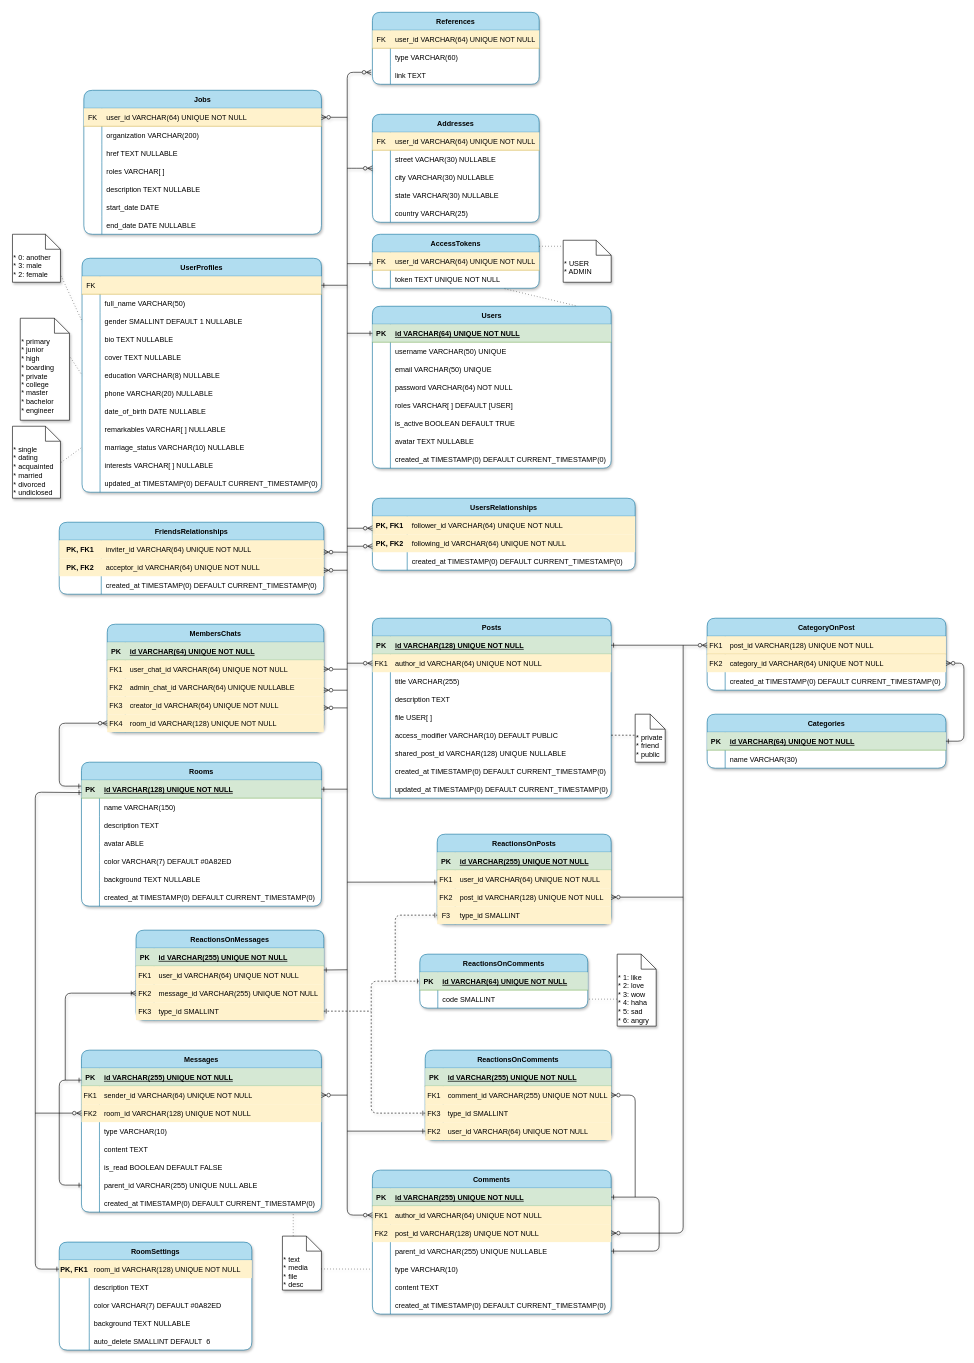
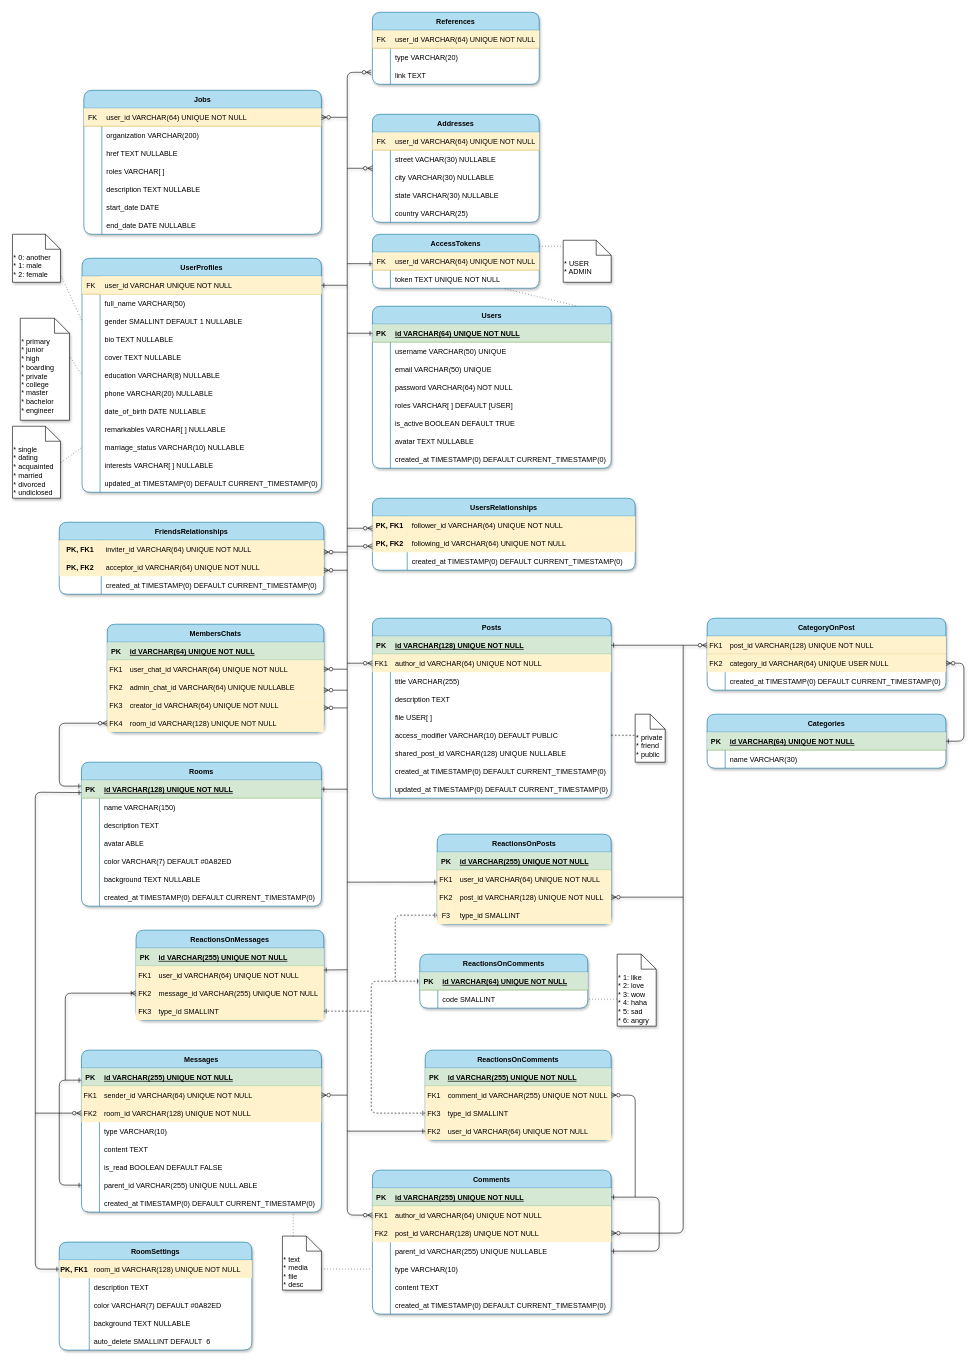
- <mxCell id="340" value="type VARCHAR(60)" style="shape=partialRectangle;overflow=hidden;connectable=0;fillColor=none;top=0;left=0;bottom=0;right=0;align=left;spacingLeft=6;" parent="338" vertex="1"><mxGeometry x="30" width="248" height="30" as="geometry"><mxRectangle width="248" height="30" as="alternateBounds" /></mxGeometry></mxCell>
+ <mxCell id="340" value="type VARCHAR(20)" style="shape=partialRectangle;overflow=hidden;connectable=0;fillColor=none;top=0;left=0;bottom=0;right=0;align=left;spacingLeft=6;" parent="338" vertex="1"><mxGeometry x="30" width="248" height="30" as="geometry"><mxRectangle width="248" height="30" as="alternateBounds" /></mxGeometry></mxCell>
- <mxCell id="89" value="&lt;div style=&quot;&quot;&gt;&lt;span style=&quot;background-color: initial;&quot;&gt;* 0: another&lt;/span&gt;&lt;/div&gt;&lt;div style=&quot;&quot;&gt;&lt;span style=&quot;background-color: initial;&quot;&gt;* 3: male&lt;/span&gt;&lt;/div&gt;&lt;div style=&quot;&quot;&gt;&lt;span style=&quot;background-color: initial;&quot;&gt;* 2: female&lt;/span&gt;&lt;/div&gt;" style="shape=note2;boundedLbl=1;whiteSpace=wrap;html=1;size=25;verticalAlign=top;align=left;rounded=1;shadow=1;sketch=0;fillColor=default;gradientColor=none;" parent="1" vertex="1"><mxGeometry x="20" y="390" width="80" height="80" as="geometry" /></mxCell>
+ <mxCell id="89" value="&lt;div style=&quot;&quot;&gt;&lt;span style=&quot;background-color: initial;&quot;&gt;* 0: another&lt;/span&gt;&lt;/div&gt;&lt;div style=&quot;&quot;&gt;&lt;span style=&quot;background-color: initial;&quot;&gt;* 1: male&lt;/span&gt;&lt;/div&gt;&lt;div style=&quot;&quot;&gt;&lt;span style=&quot;background-color: initial;&quot;&gt;* 2: female&lt;/span&gt;&lt;/div&gt;" style="shape=note2;boundedLbl=1;whiteSpace=wrap;html=1;size=25;verticalAlign=top;align=left;rounded=1;shadow=1;sketch=0;fillColor=default;gradientColor=none;" parent="1" vertex="1"><mxGeometry x="20" y="390" width="80" height="80" as="geometry" /></mxCell>
+ <mxCell id="30" value="user_id VARCHAR UNIQUE NOT NULL " style="shape=partialRectangle;overflow=hidden;connectable=0;fillColor=#fff2cc;top=0;left=0;bottom=0;right=0;align=left;spacingLeft=6;fontStyle=0;strokeColor=#d6b656;" parent="28" vertex="1"><mxGeometry x="30" width="369" height="30" as="geometry"><mxRectangle width="369" height="30" as="alternateBounds" /></mxGeometry></mxCell>
- <mxCell id="196" value="category_id VARCHAR(64) UNIQUE NOT NULL" style="shape=partialRectangle;overflow=hidden;connectable=0;fillColor=none;top=0;left=0;bottom=0;right=0;align=left;spacingLeft=6;" parent="194" vertex="1"><mxGeometry x="30" width="368" height="30" as="geometry"><mxRectangle width="368" height="30" as="alternateBounds" /></mxGeometry></mxCell>
+ <mxCell id="196" value="category_id VARCHAR(64) UNIQUE USER NULL" style="shape=partialRectangle;overflow=hidden;connectable=0;fillColor=none;top=0;left=0;bottom=0;right=0;align=left;spacingLeft=6;" parent="194" vertex="1"><mxGeometry x="30" width="368" height="30" as="geometry"><mxRectangle width="368" height="30" as="alternateBounds" /></mxGeometry></mxCell>
